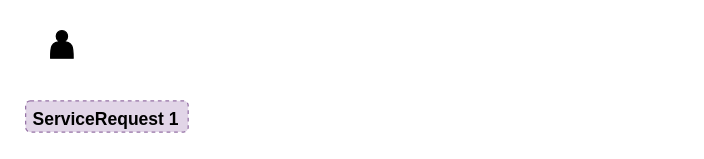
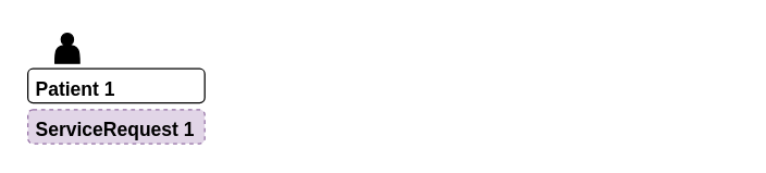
+ <mxCell id="4" value="Patient 1" style="rounded=1;whiteSpace=wrap;html=1;align=left;verticalAlign=top;spacingTop=0;spacing=2;spacingLeft=4;fontSize=14;fontStyle=1;strokeColor=#000000;" vertex="1" parent="1"><mxGeometry x="20" y="50" width="130" height="25" as="geometry" /></mxCell>
